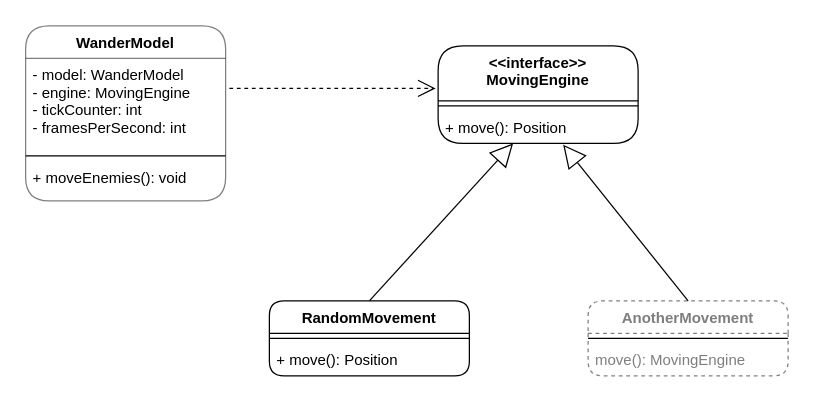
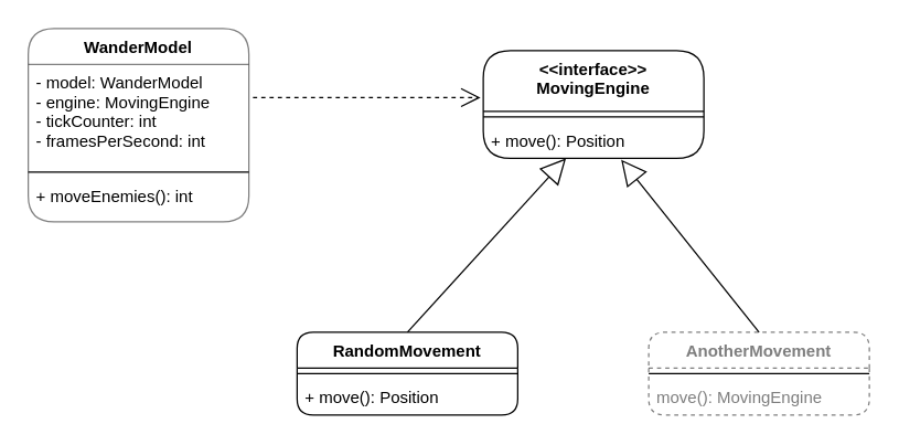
- <mxCell id="16" value="+ moveEnemies(): void" style="text;strokeColor=none;fillColor=none;align=left;verticalAlign=top;spacingLeft=4;spacingRight=4;overflow=hidden;rotatable=0;points=[[0,0.5],[1,0.5]];portConstraint=eastwest;" vertex="1" parent="13"><mxGeometry y="108" width="160" height="32" as="geometry" /></mxCell>
+ <mxCell id="16" value="+ moveEnemies(): int" style="text;strokeColor=none;fillColor=none;align=left;verticalAlign=top;spacingLeft=4;spacingRight=4;overflow=hidden;rotatable=0;points=[[0,0.5],[1,0.5]];portConstraint=eastwest;" vertex="1" parent="13"><mxGeometry y="108" width="160" height="32" as="geometry" /></mxCell>
